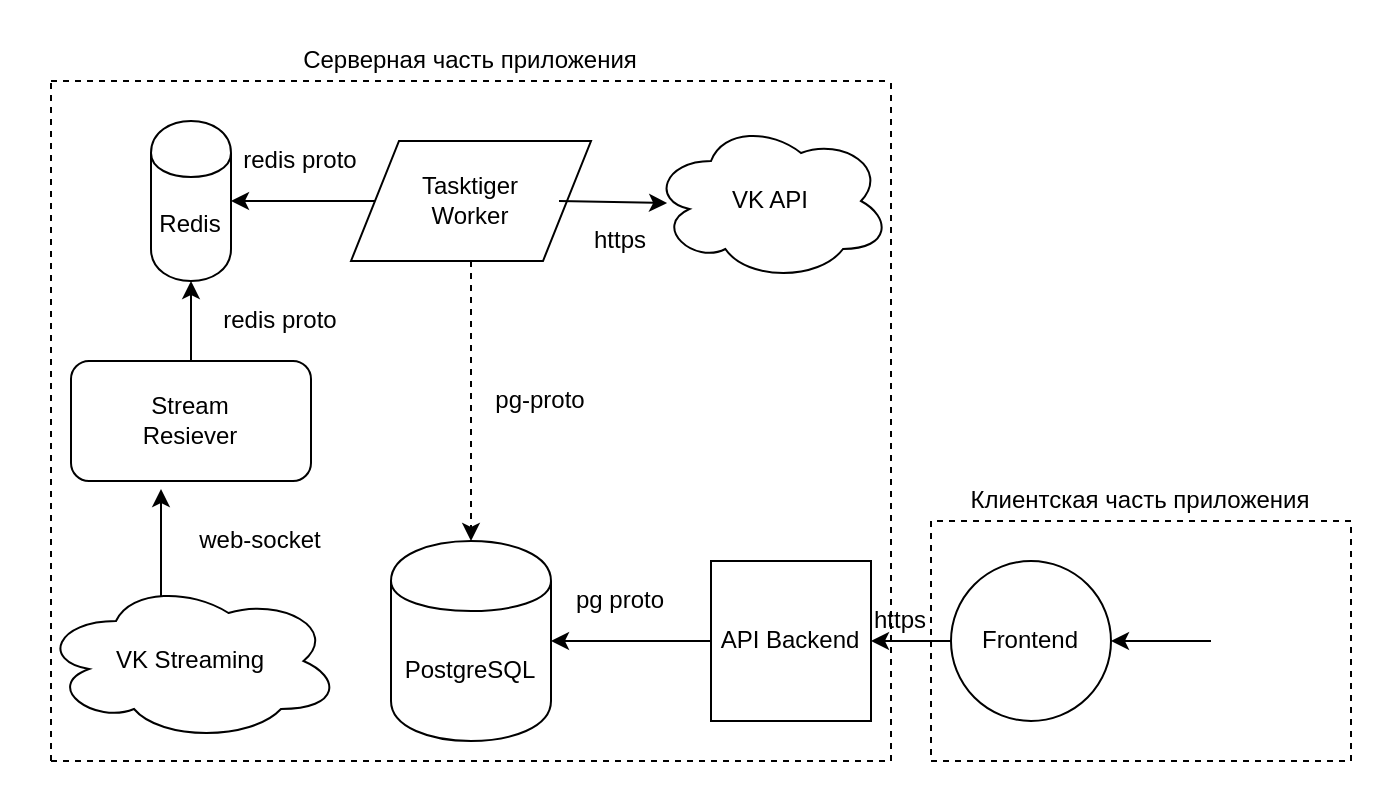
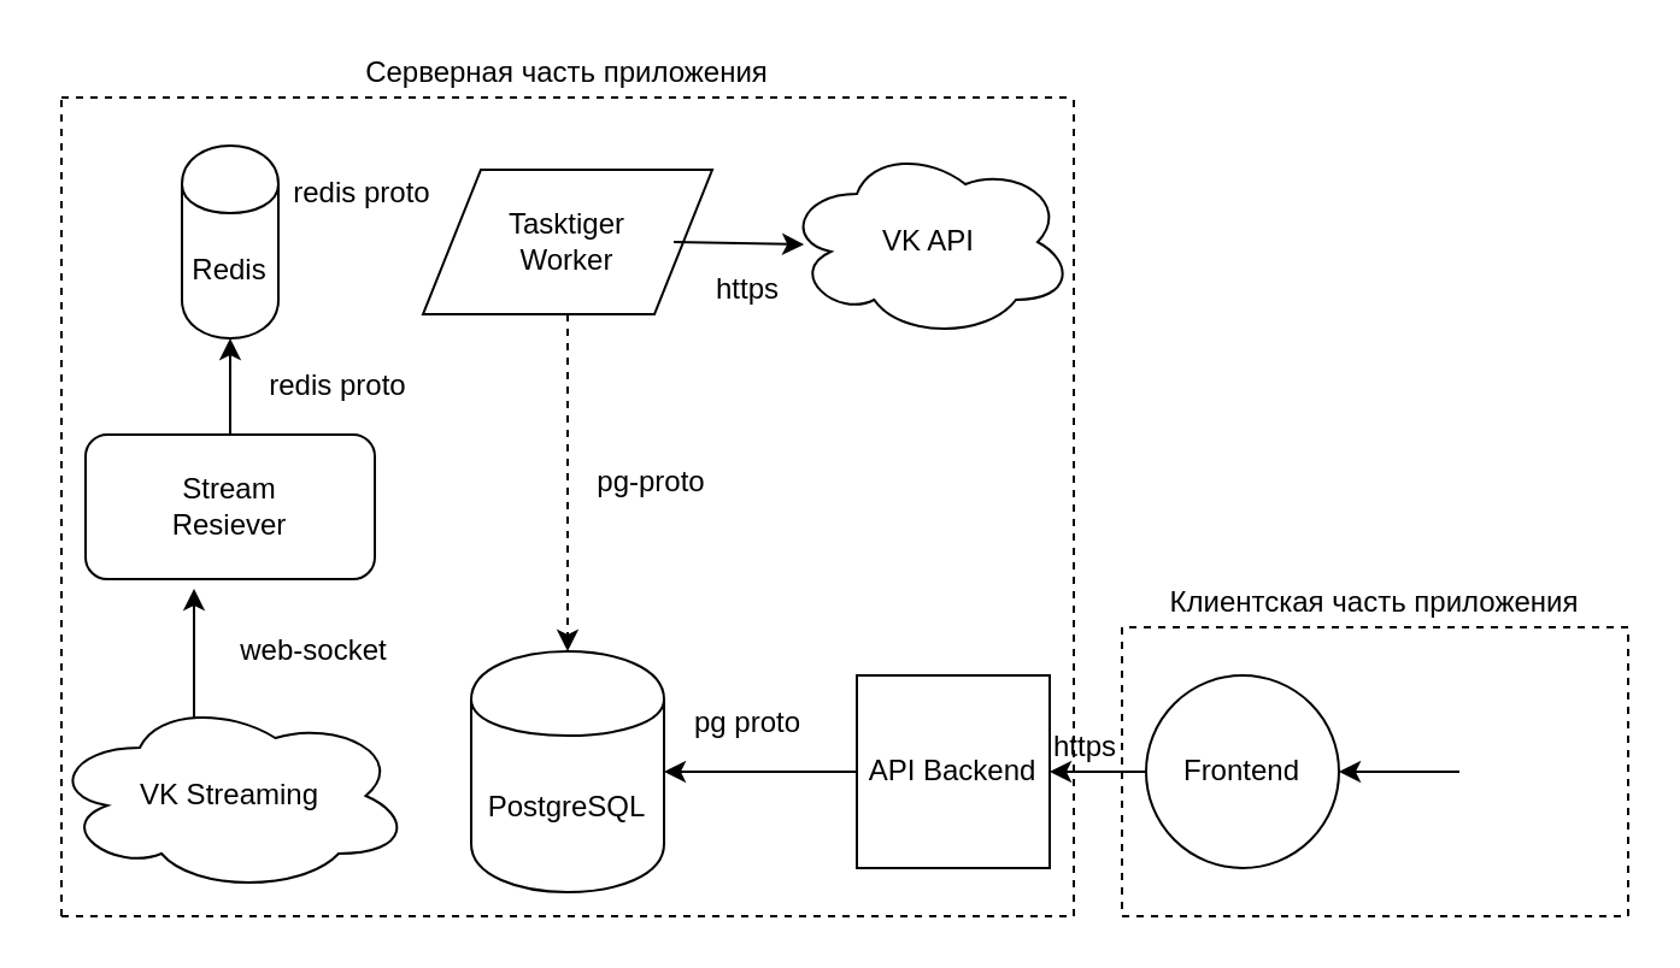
- <mxCell id="13" value="" style="endArrow=classic;html=1;entryX=1;entryY=0.5;entryDx=0;entryDy=0;exitX=0;exitY=0.5;exitDx=0;exitDy=0;" parent="1" source="12" target="4" edge="1"><mxGeometry width="50" height="50" relative="1" as="geometry"><mxPoint x="15" y="520" as="sourcePoint" /><mxPoint x="65" y="470" as="targetPoint" /></mxGeometry></mxCell>
